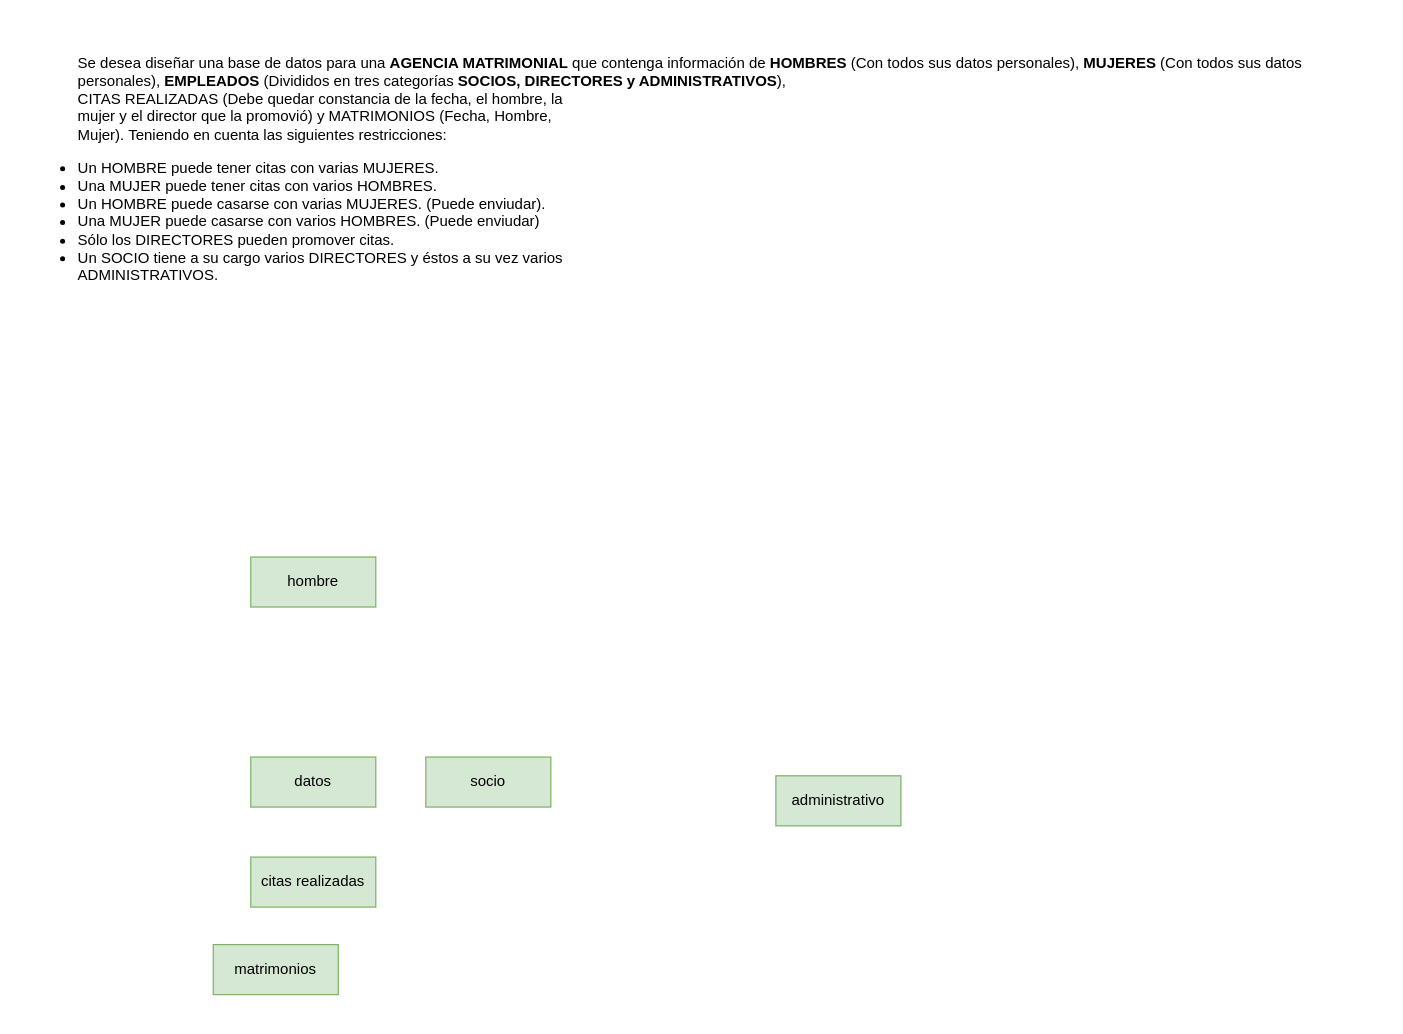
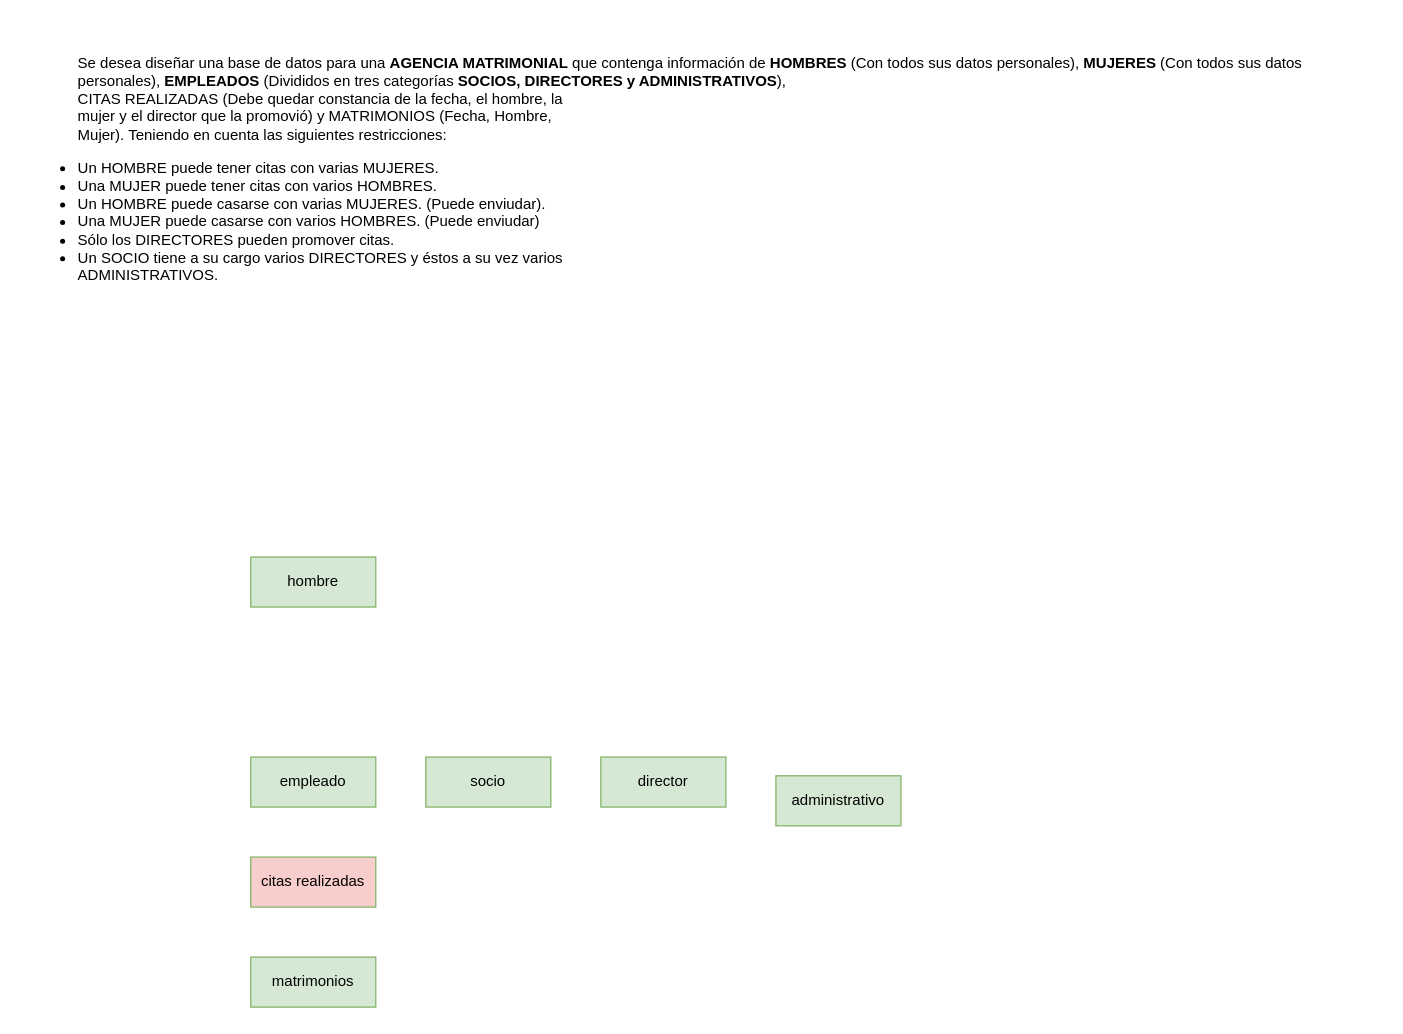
- <mxCell id="4" value="datos" style="whiteSpace=wrap;html=1;align=center;fillColor=#d5e8d4;strokeColor=#82b366;" parent="1" vertex="1"><mxGeometry x="200" y="605" width="100" height="40" as="geometry" /></mxCell>
+ <mxCell id="4" value="empleado" style="whiteSpace=wrap;html=1;align=center;fillColor=#d5e8d4;strokeColor=#82b366;" parent="1" vertex="1"><mxGeometry x="200" y="605" width="100" height="40" as="geometry" /></mxCell>
+ <mxCell id="6" value="director" style="whiteSpace=wrap;html=1;align=center;fillColor=#d5e8d4;strokeColor=#82b366;" parent="1" vertex="1"><mxGeometry x="480" y="605" width="100" height="40" as="geometry" /></mxCell>
- <mxCell id="8" value="citas realizadas" style="whiteSpace=wrap;html=1;align=center;fillColor=#d5e8d4;strokeColor=#82b366;" parent="1" vertex="1"><mxGeometry x="200" y="685" width="100" height="40" as="geometry" /></mxCell>
+ <mxCell id="8" value="citas realizadas" style="whiteSpace=wrap;html=1;align=center;fillColor=#f8cecc;strokeColor=#82b366;" parent="1" vertex="1"><mxGeometry x="200" y="685" width="100" height="40" as="geometry" /></mxCell>
- <mxCell id="9" value="matrimonios" style="whiteSpace=wrap;html=1;align=center;fillColor=#d5e8d4;strokeColor=#82b366;" parent="1" vertex="1"><mxGeometry x="170" y="755" width="100" height="40" as="geometry" /></mxCell>
+ <mxCell id="9" value="matrimonios" style="whiteSpace=wrap;html=1;align=center;fillColor=#d5e8d4;strokeColor=#82b366;" parent="1" vertex="1"><mxGeometry x="200" y="765" width="100" height="40" as="geometry" /></mxCell>
